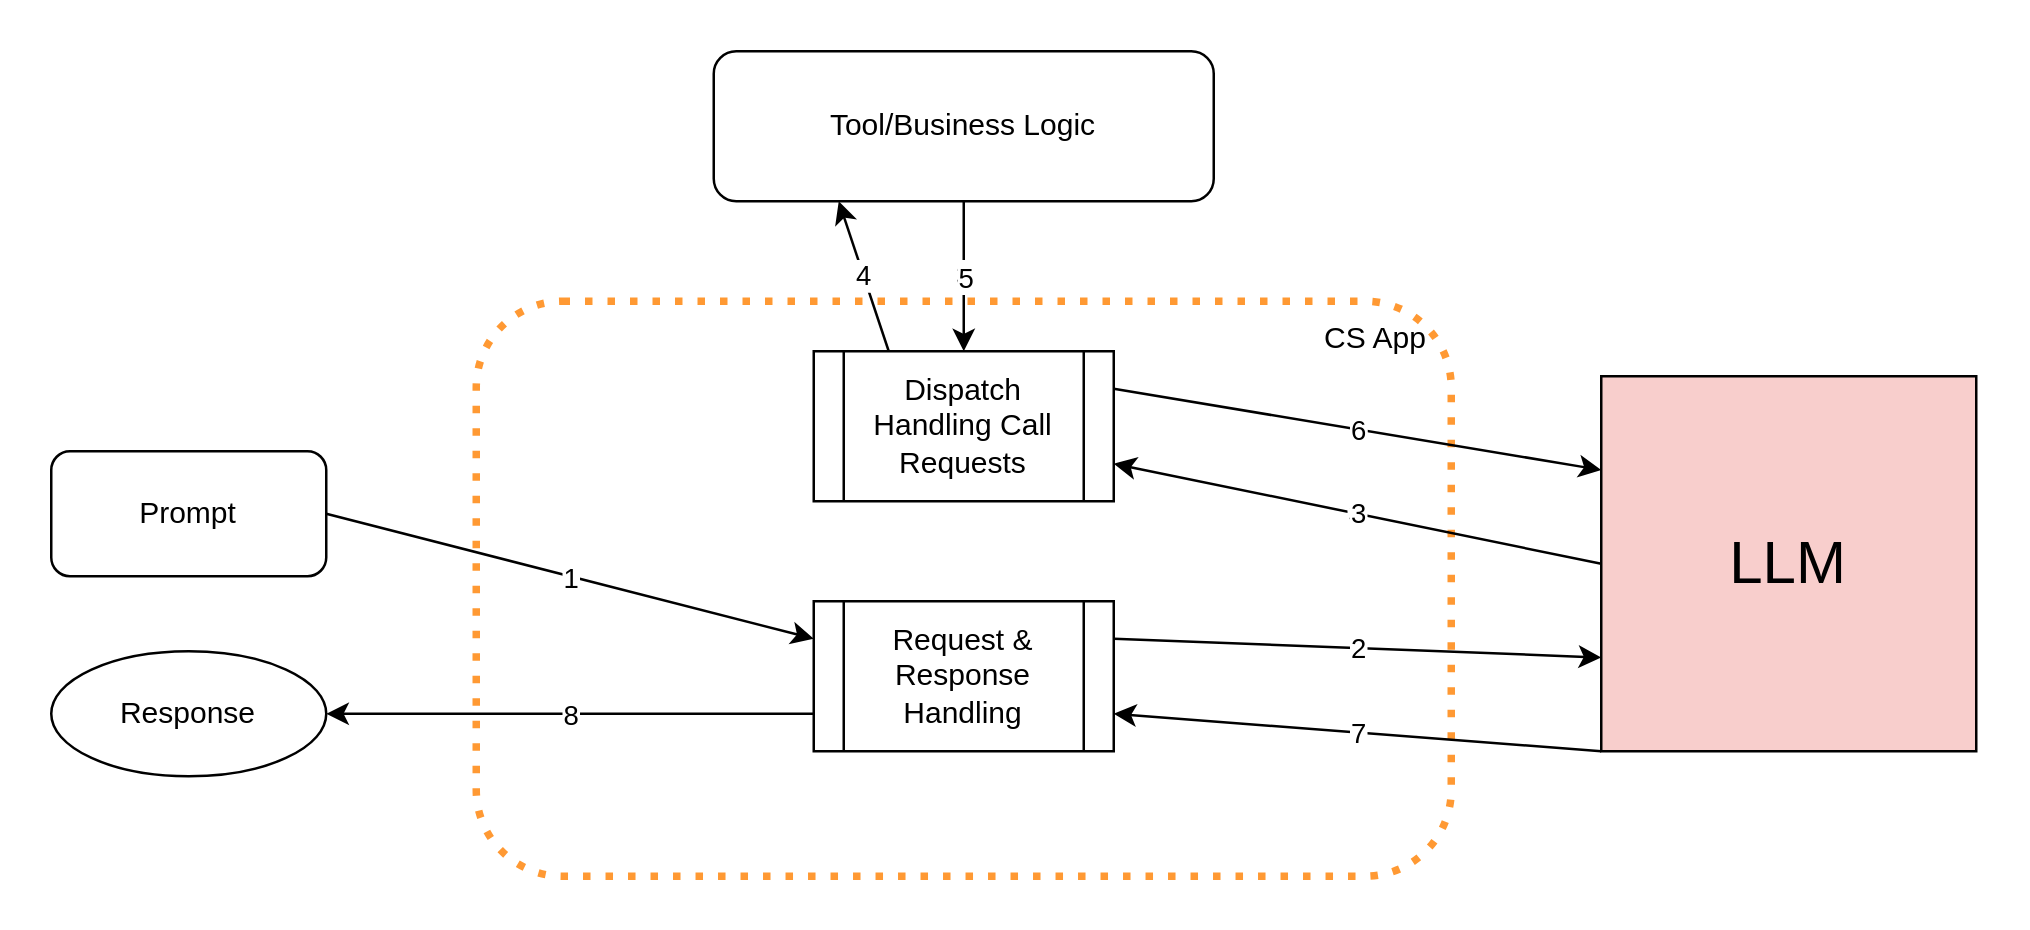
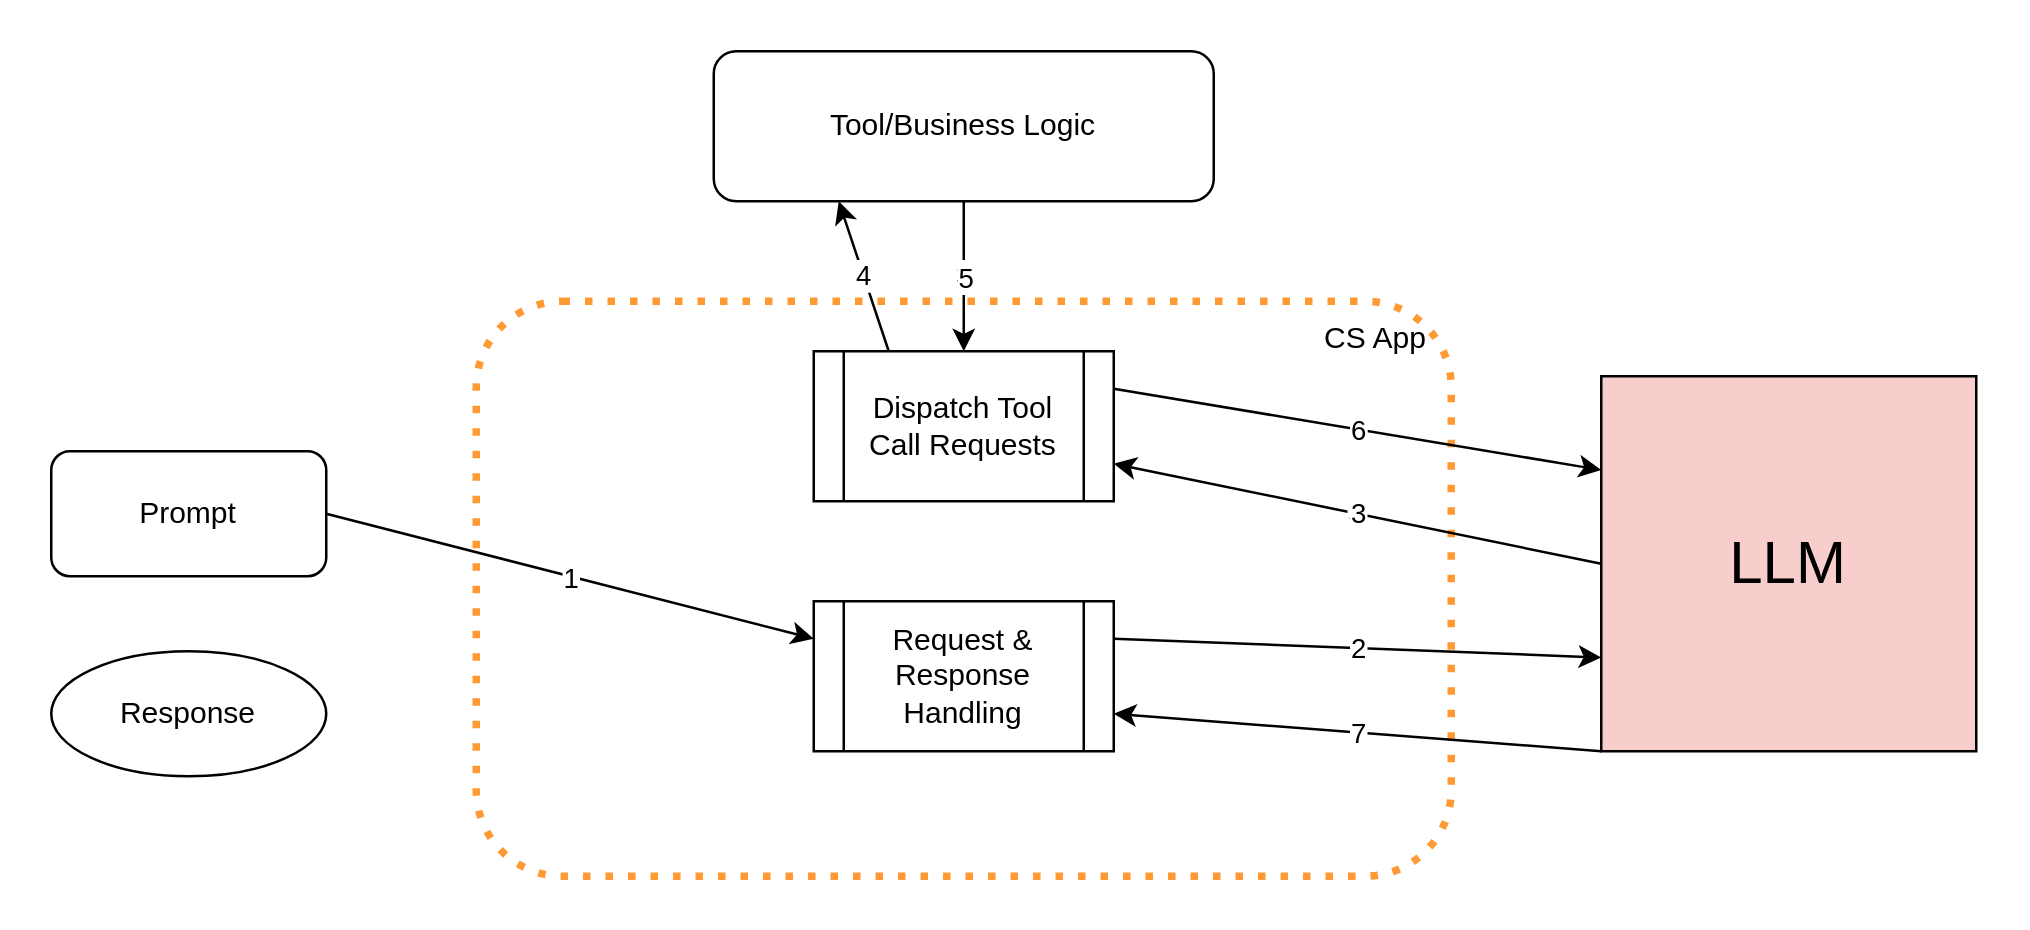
- <mxCell id="8" value="Dispatch Handling Call Requests" style="shape=process;whiteSpace=wrap;html=1;backgroundOutline=1;" vertex="1" parent="1"><mxGeometry x="325" y="140" width="120" height="60" as="geometry" /></mxCell>
+ <mxCell id="8" value="Dispatch Tool Call Requests" style="shape=process;whiteSpace=wrap;html=1;backgroundOutline=1;" vertex="1" parent="1"><mxGeometry x="325" y="140" width="120" height="60" as="geometry" /></mxCell>
- <mxCell id="24" value="" style="endArrow=classic;html=1;rounded=0;entryX=1;entryY=0.5;entryDx=0;entryDy=0;exitX=0;exitY=0.75;exitDx=0;exitDy=0;" edge="1" parent="1" source="9" target="3"><mxGeometry relative="1" as="geometry"><mxPoint x="325" y="455" as="sourcePoint" /><mxPoint x="130" y="440" as="targetPoint" /></mxGeometry></mxCell>
- <mxCell id="25" value="8" style="edgeLabel;resizable=0;html=1;;align=center;verticalAlign=middle;" connectable="0" vertex="1" parent="24"><mxGeometry relative="1" as="geometry" /></mxCell>
